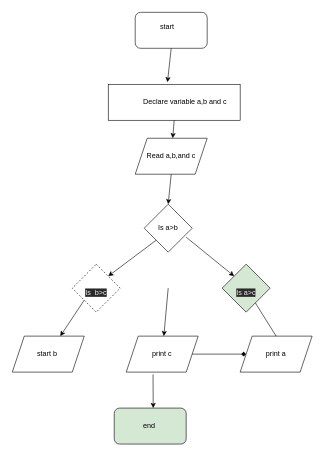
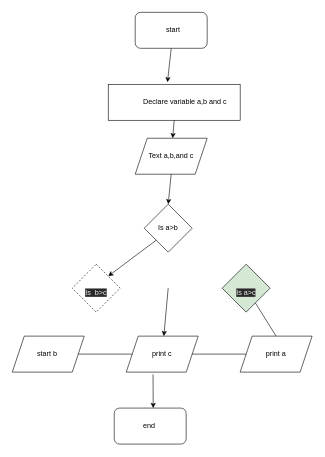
- <mxCell id="3" value="start&amp;nbsp;" style="text;html=1;strokeColor=none;fillColor=none;align=center;verticalAlign=middle;whiteSpace=wrap;rounded=0;" vertex="1" parent="1"><mxGeometry x="250" y="30" width="60" height="30" as="geometry" /></mxCell>
+ <mxCell id="3" value="start&amp;nbsp;" style="text;html=1;strokeColor=none;fillColor=none;align=center;verticalAlign=middle;whiteSpace=wrap;rounded=0;" vertex="1" parent="1"><mxGeometry x="260" y="35" width="60" height="30" as="geometry" /></mxCell>
- <mxCell id="8" value="Read a,b,and c" style="shape=parallelogram;perimeter=parallelogramPerimeter;whiteSpace=wrap;html=1;fixedSize=1;" vertex="1" parent="1"><mxGeometry x="225" y="230" width="120" height="60" as="geometry" /></mxCell>
+ <mxCell id="8" value="Text a,b,and c" style="shape=parallelogram;perimeter=parallelogramPerimeter;whiteSpace=wrap;html=1;fixedSize=1;" vertex="1" parent="1"><mxGeometry x="225" y="230" width="120" height="60" as="geometry" /></mxCell>
- <mxCell id="16" value="" style="endArrow=classic;html=1;rounded=0;entryX=0;entryY=0;entryDx=0;entryDy=0;exitX=1;exitY=1;exitDx=0;exitDy=0;" edge="1" parent="1" source="10" target="11"><mxGeometry width="50" height="50" relative="1" as="geometry"><mxPoint x="350" y="370" as="sourcePoint" /><mxPoint x="350" y="450" as="targetPoint" /></mxGeometry></mxCell>
- <mxCell id="22" value="" style="endArrow=classic;html=1;rounded=0;exitX=0;exitY=1;exitDx=0;exitDy=0;" edge="1" parent="1" source="12" target="13"><mxGeometry width="50" height="50" relative="1" as="geometry"><mxPoint x="80" y="510" as="sourcePoint" /><mxPoint x="130" y="460" as="targetPoint" /></mxGeometry></mxCell>
+ <mxCell id="24" value="" style="endArrow=none;html=1;rounded=0;exitX=1;exitY=0.5;exitDx=0;exitDy=0;" edge="1" parent="1" source="13" target="14"><mxGeometry width="50" height="50" relative="1" as="geometry"><mxPoint x="140" y="590" as="sourcePoint" /><mxPoint x="190" y="540" as="targetPoint" /></mxGeometry></mxCell>
- <mxCell id="25" value="" style="endArrow=diamond;html=1;rounded=0;" edge="1" parent="1" source="14" target="15"><mxGeometry width="50" height="50" relative="1" as="geometry"><mxPoint x="320" y="580" as="sourcePoint" /><mxPoint x="210" y="530" as="targetPoint" /></mxGeometry></mxCell>
+ <mxCell id="25" value="" style="endArrow=none;html=1;rounded=0;" edge="1" parent="1" source="14" target="15"><mxGeometry width="50" height="50" relative="1" as="geometry"><mxPoint x="320" y="580" as="sourcePoint" /><mxPoint x="210" y="530" as="targetPoint" /></mxGeometry></mxCell>
- <mxCell id="27" value="end&amp;nbsp;" style="rounded=1;whiteSpace=wrap;html=1;fillColor=#d5e8d4;" vertex="1" parent="1"><mxGeometry x="190" y="680" width="120" height="60" as="geometry" /></mxCell>
+ <mxCell id="27" value="end&amp;nbsp;" style="rounded=1;whiteSpace=wrap;html=1;" vertex="1" parent="1"><mxGeometry x="190" y="680" width="120" height="60" as="geometry" /></mxCell>
